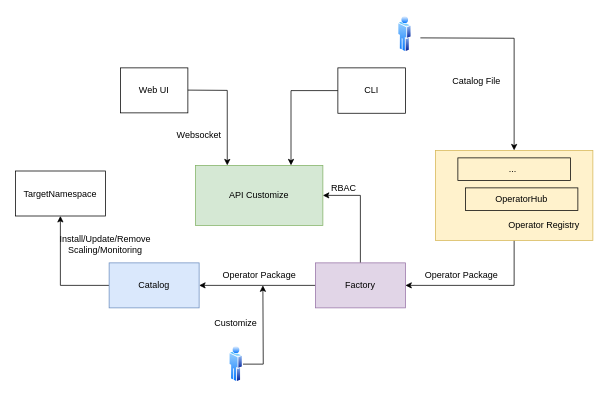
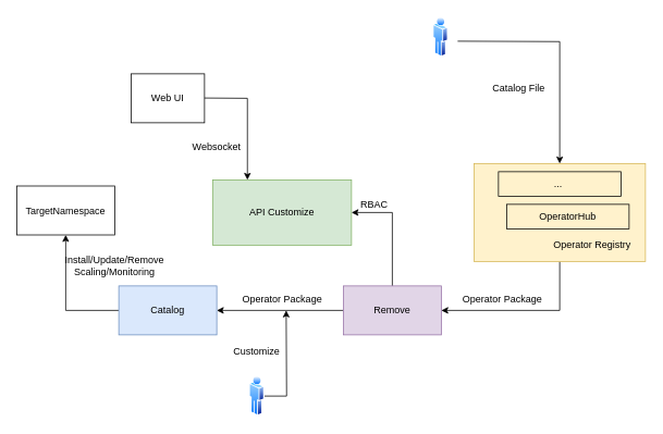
- <mxCell id="4" style="edgeStyle=orthogonalEdgeStyle;rounded=0;orthogonalLoop=1;jettySize=auto;html=1;entryX=0.75;entryY=0;entryDx=0;entryDy=0;" edge="1" parent="1" source="5" target="3"><mxGeometry relative="1" as="geometry" /></mxCell>
- <mxCell id="5" value="CLI" style="rounded=0;whiteSpace=wrap;html=1;" vertex="1" parent="1"><mxGeometry x="450" y="90" width="90" height="60.5" as="geometry" /></mxCell>
- <mxCell id="12" value="Factory" style="rounded=0;whiteSpace=wrap;html=1;fillColor=#e1d5e7;strokeColor=#9673a6;" vertex="1" parent="1"><mxGeometry x="420" y="350" width="120" height="60" as="geometry" /></mxCell>
+ <mxCell id="12" value="Remove" style="rounded=0;whiteSpace=wrap;html=1;fillColor=#e1d5e7;strokeColor=#9673a6;" vertex="1" parent="1"><mxGeometry x="420" y="350" width="120" height="60" as="geometry" /></mxCell>
